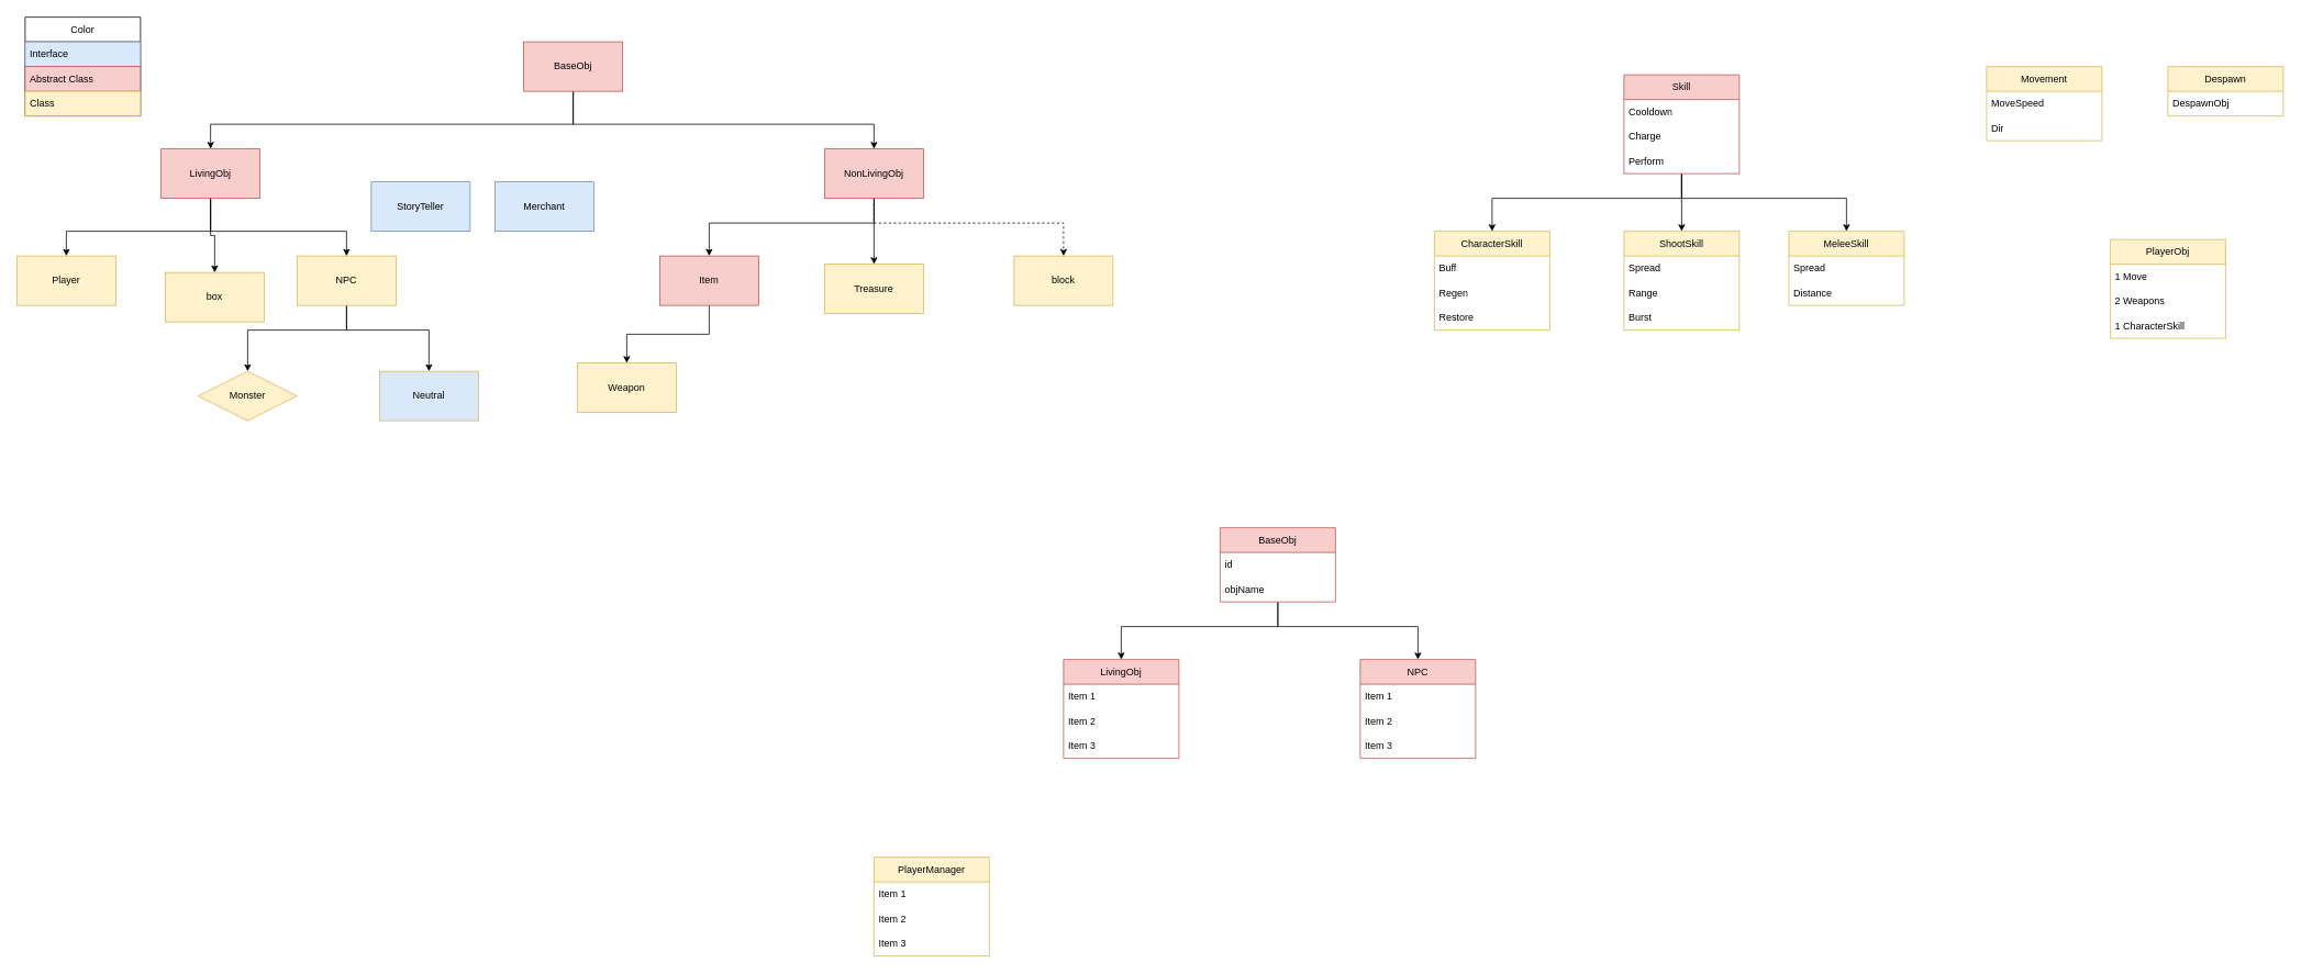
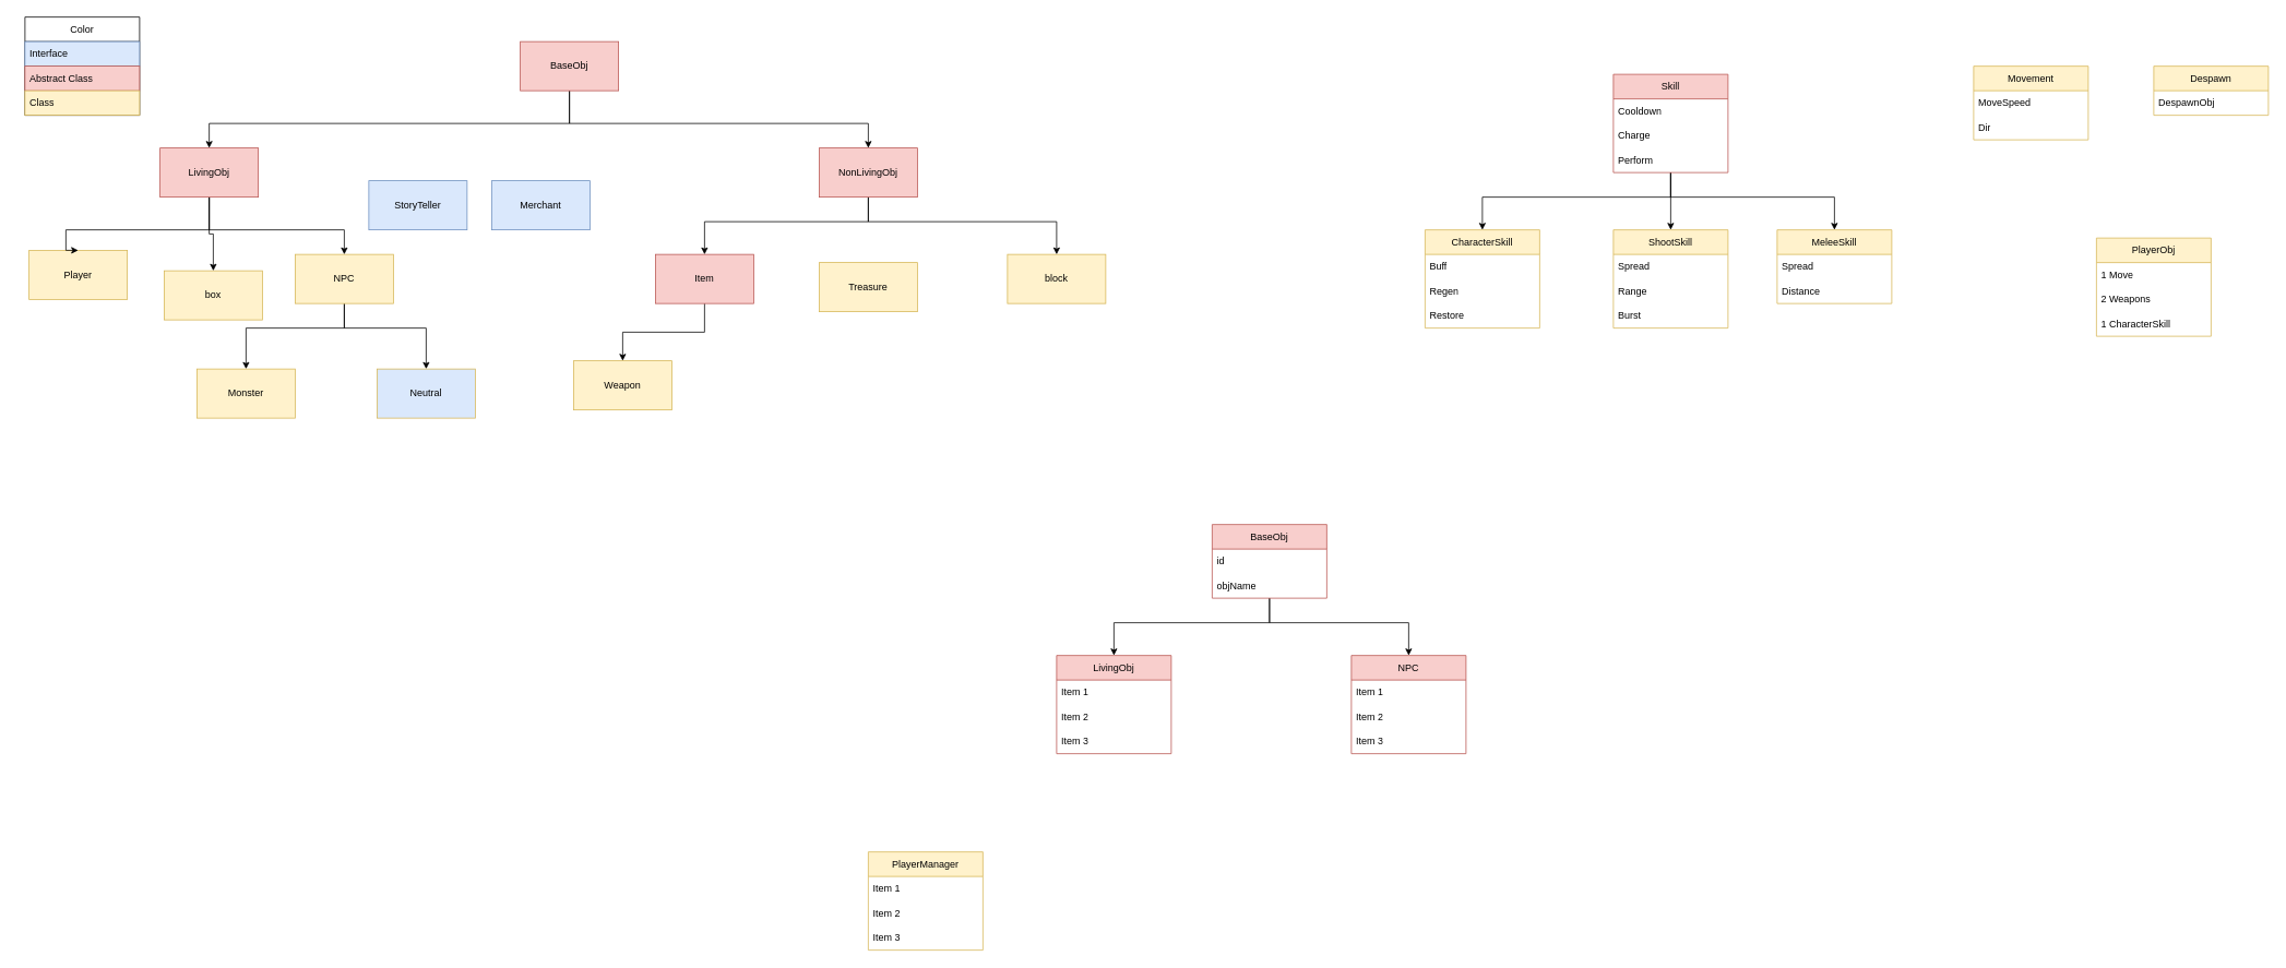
- <mxCell id="37" style="edgeStyle=orthogonalEdgeStyle;rounded=0;orthogonalLoop=1;jettySize=auto;html=1;entryX=0.5;entryY=0;entryDx=0;entryDy=0;dashed=1;" parent="1" source="39" target="27" edge="1"><mxGeometry relative="1" as="geometry"><Array as="points"><mxPoint x="1060" y="270" /><mxPoint x="1290" y="270" /></Array></mxGeometry></mxCell>
+ <mxCell id="37" style="edgeStyle=orthogonalEdgeStyle;rounded=0;orthogonalLoop=1;jettySize=auto;html=1;entryX=0.5;entryY=0;entryDx=0;entryDy=0;" parent="1" source="39" target="27" edge="1"><mxGeometry relative="1" as="geometry"><Array as="points"><mxPoint x="1060" y="270" /><mxPoint x="1290" y="270" /></Array></mxGeometry></mxCell>
- <mxCell id="38" style="edgeStyle=orthogonalEdgeStyle;rounded=0;orthogonalLoop=1;jettySize=auto;html=1;entryX=0.5;entryY=0;entryDx=0;entryDy=0;" parent="1" source="39" target="28" edge="1"><mxGeometry relative="1" as="geometry" /></mxCell>
- <mxCell id="19" value="Player" style="rounded=0;whiteSpace=wrap;html=1;fillColor=#fff2cc;strokeColor=#d6b656;" parent="1" vertex="1"><mxGeometry x="20" y="310" width="120" height="60" as="geometry" /></mxCell>
+ <mxCell id="19" value="Player" style="rounded=0;whiteSpace=wrap;html=1;fillColor=#fff2cc;strokeColor=#d6b656;" parent="1" vertex="1"><mxGeometry x="35" y="305" width="120" height="60" as="geometry" /></mxCell>
- <mxCell id="40" value="Monster" style="rhombus;whiteSpace=wrap;html=1;fillColor=#fff2cc;strokeColor=#d6b656;" parent="1" vertex="1"><mxGeometry x="240" y="450" width="120" height="60" as="geometry" /></mxCell>
+ <mxCell id="40" value="Monster" style="rounded=0;whiteSpace=wrap;html=1;fillColor=#fff2cc;strokeColor=#d6b656;" parent="1" vertex="1"><mxGeometry x="240" y="450" width="120" height="60" as="geometry" /></mxCell>
